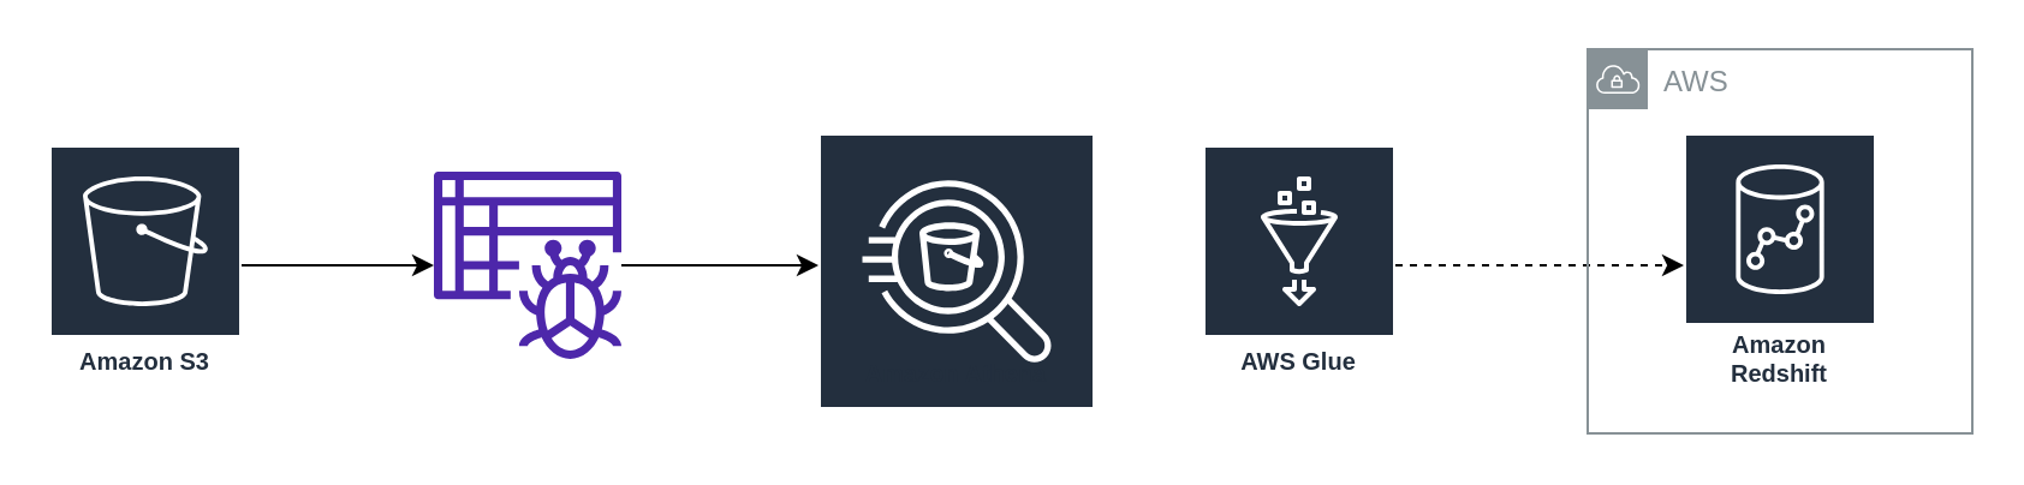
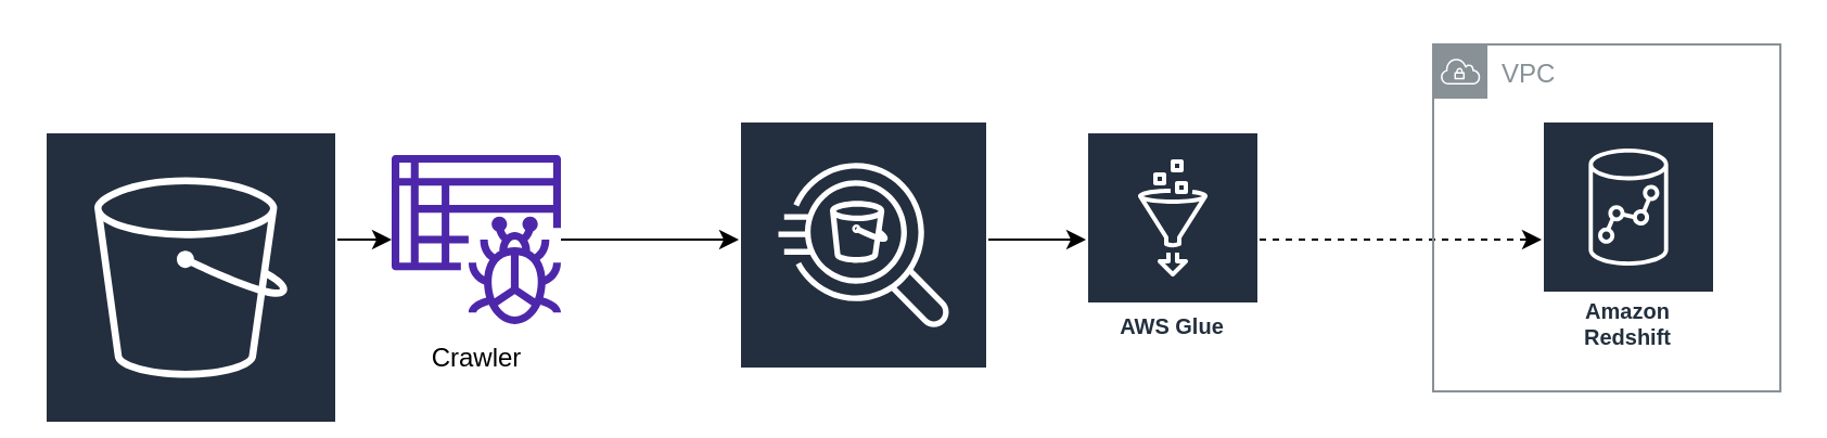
- <mxCell id="10" value="AWS" style="sketch=0;outlineConnect=0;gradientColor=none;html=1;whiteSpace=wrap;fontSize=12;fontStyle=0;shape=mxgraph.aws4.group;grIcon=mxgraph.aws4.group_vpc;strokeColor=#879196;fillColor=none;verticalAlign=top;align=left;spacingLeft=30;fontColor=#879196;dashed=0;" vertex="1" parent="1"><mxGeometry x="660" y="20" width="160" height="160" as="geometry" /></mxCell>
+ <mxCell id="10" value="VPC" style="sketch=0;outlineConnect=0;gradientColor=none;html=1;whiteSpace=wrap;fontSize=12;fontStyle=0;shape=mxgraph.aws4.group;grIcon=mxgraph.aws4.group_vpc;strokeColor=#879196;fillColor=none;verticalAlign=top;align=left;spacingLeft=30;fontColor=#879196;dashed=0;" vertex="1" parent="1"><mxGeometry x="660" y="20" width="160" height="160" as="geometry" /></mxCell>
- <mxCell id="3" value="Amazon S3" style="sketch=0;outlineConnect=0;fontColor=#232F3E;gradientColor=none;strokeColor=#ffffff;fillColor=#232F3E;dashed=0;verticalLabelPosition=middle;verticalAlign=bottom;align=center;html=1;whiteSpace=wrap;fontSize=10;fontStyle=1;spacing=3;shape=mxgraph.aws4.productIcon;prIcon=mxgraph.aws4.s3;" vertex="1" parent="1"><mxGeometry x="20" y="60" width="80" height="100" as="geometry" /></mxCell>
+ <mxCell id="3" value="Amazon S3" style="sketch=0;outlineConnect=0;fontColor=#232F3E;gradientColor=none;strokeColor=#ffffff;fillColor=#232F3E;dashed=0;verticalLabelPosition=middle;verticalAlign=bottom;align=center;html=1;whiteSpace=wrap;fontSize=10;fontStyle=1;spacing=3;shape=mxgraph.aws4.productIcon;prIcon=mxgraph.aws4.s3;" vertex="1" parent="1"><mxGeometry x="20" y="60" width="135" height="100" as="geometry" /></mxCell>
+ <mxCell id="6" style="edgeStyle=orthogonalEdgeStyle;rounded=0;orthogonalLoop=1;jettySize=auto;html=1;" edge="1" parent="1" source="7" target="9"><mxGeometry relative="1" as="geometry" /></mxCell>
- <mxCell id="11" value="Amazon Redshift" style="sketch=0;outlineConnect=0;fontColor=#232F3E;gradientColor=none;strokeColor=#ffffff;fillColor=#232F3E;dashed=0;verticalLabelPosition=middle;verticalAlign=bottom;align=center;html=1;whiteSpace=wrap;fontSize=10;fontStyle=1;spacing=3;shape=mxgraph.aws4.productIcon;prIcon=mxgraph.aws4.redshift;" vertex="1" parent="1"><mxGeometry x="700" y="55" width="80" height="110" as="geometry" /></mxCell>
+ <mxCell id="11" value="Amazon Redshift" style="sketch=0;outlineConnect=0;fontColor=#232F3E;gradientColor=none;strokeColor=#ffffff;fillColor=#232F3E;dashed=0;verticalLabelPosition=middle;verticalAlign=bottom;align=center;html=1;whiteSpace=wrap;fontSize=10;fontStyle=1;spacing=3;shape=mxgraph.aws4.productIcon;prIcon=mxgraph.aws4.redshift;" vertex="1" parent="1"><mxGeometry x="710" y="55" width="80" height="110" as="geometry" /></mxCell>
+ <mxCell id="12" value="Crawler" style="text;html=1;align=center;verticalAlign=middle;resizable=0;points=[];autosize=1;strokeColor=none;fillColor=none;" vertex="1" parent="1"><mxGeometry x="189" y="150" width="60" height="30" as="geometry" /></mxCell>
